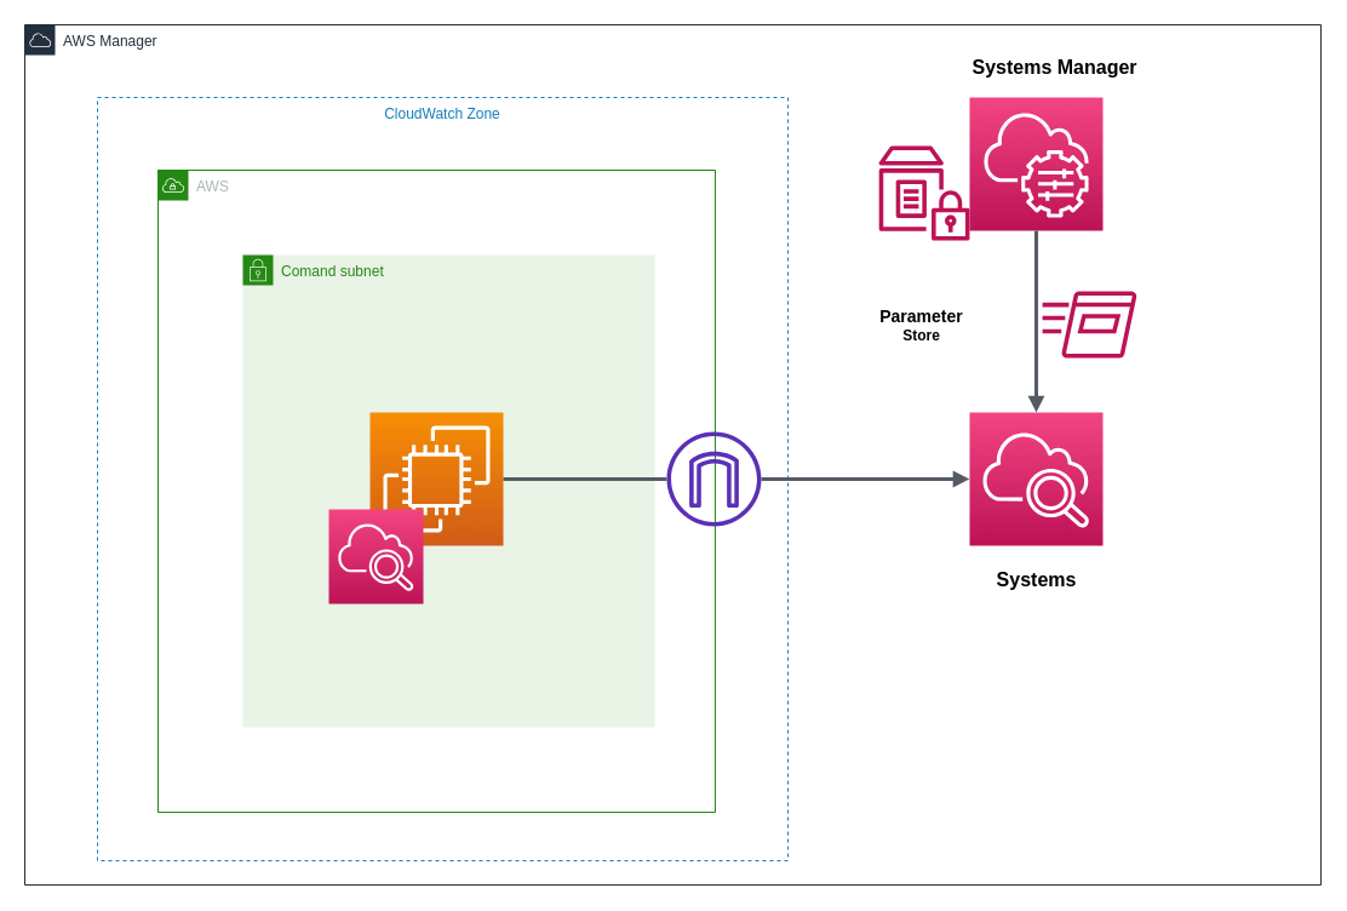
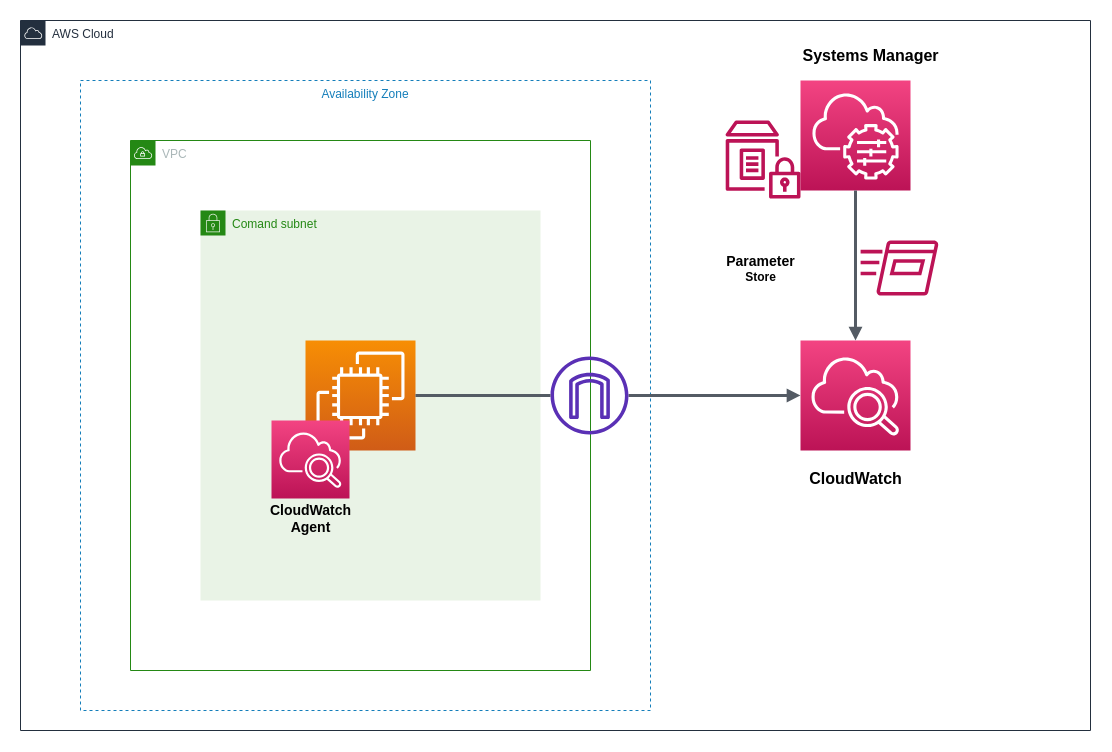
- <mxCell id="2" value="AWS Manager" style="points=[[0,0],[0.25,0],[0.5,0],[0.75,0],[1,0],[1,0.25],[1,0.5],[1,0.75],[1,1],[0.75,1],[0.5,1],[0.25,1],[0,1],[0,0.75],[0,0.5],[0,0.25]];outlineConnect=0;gradientColor=none;html=1;whiteSpace=wrap;fontSize=12;fontStyle=0;shape=mxgraph.aws4.group;grIcon=mxgraph.aws4.group_aws_cloud;strokeColor=#232F3E;fillColor=none;verticalAlign=top;align=left;spacingLeft=30;fontColor=#232F3E;dashed=0;" vertex="1" parent="1"><mxGeometry x="20" y="20" width="1070" height="710" as="geometry" /></mxCell>
+ <mxCell id="2" value="AWS Cloud" style="points=[[0,0],[0.25,0],[0.5,0],[0.75,0],[1,0],[1,0.25],[1,0.5],[1,0.75],[1,1],[0.75,1],[0.5,1],[0.25,1],[0,1],[0,0.75],[0,0.5],[0,0.25]];outlineConnect=0;gradientColor=none;html=1;whiteSpace=wrap;fontSize=12;fontStyle=0;shape=mxgraph.aws4.group;grIcon=mxgraph.aws4.group_aws_cloud;strokeColor=#232F3E;fillColor=none;verticalAlign=top;align=left;spacingLeft=30;fontColor=#232F3E;dashed=0;" vertex="1" parent="1"><mxGeometry x="20" y="20" width="1070" height="710" as="geometry" /></mxCell>
- <mxCell id="3" value="CloudWatch Zone" style="fillColor=none;strokeColor=#147EBA;dashed=1;verticalAlign=top;fontStyle=0;fontColor=#147EBA;" vertex="1" parent="1"><mxGeometry x="80" y="80" width="570" height="630" as="geometry" /></mxCell>
+ <mxCell id="3" value="Availability Zone" style="fillColor=none;strokeColor=#147EBA;dashed=1;verticalAlign=top;fontStyle=0;fontColor=#147EBA;" vertex="1" parent="1"><mxGeometry x="80" y="80" width="570" height="630" as="geometry" /></mxCell>
- <mxCell id="4" value="AWS" style="points=[[0,0],[0.25,0],[0.5,0],[0.75,0],[1,0],[1,0.25],[1,0.5],[1,0.75],[1,1],[0.75,1],[0.5,1],[0.25,1],[0,1],[0,0.75],[0,0.5],[0,0.25]];outlineConnect=0;gradientColor=none;html=1;whiteSpace=wrap;fontSize=12;fontStyle=0;shape=mxgraph.aws4.group;grIcon=mxgraph.aws4.group_vpc;strokeColor=#248814;fillColor=none;verticalAlign=top;align=left;spacingLeft=30;fontColor=#AAB7B8;dashed=0;" vertex="1" parent="1"><mxGeometry x="130" y="140" width="460" height="530" as="geometry" /></mxCell>
+ <mxCell id="4" value="VPC" style="points=[[0,0],[0.25,0],[0.5,0],[0.75,0],[1,0],[1,0.25],[1,0.5],[1,0.75],[1,1],[0.75,1],[0.5,1],[0.25,1],[0,1],[0,0.75],[0,0.5],[0,0.25]];outlineConnect=0;gradientColor=none;html=1;whiteSpace=wrap;fontSize=12;fontStyle=0;shape=mxgraph.aws4.group;grIcon=mxgraph.aws4.group_vpc;strokeColor=#248814;fillColor=none;verticalAlign=top;align=left;spacingLeft=30;fontColor=#AAB7B8;dashed=0;" vertex="1" parent="1"><mxGeometry x="130" y="140" width="460" height="530" as="geometry" /></mxCell>
- <mxCell id="11" value="&lt;b&gt;&lt;font style=&quot;font-size: 16px&quot;&gt;Systems&lt;/font&gt;&lt;br&gt;&lt;/b&gt;" style="text;html=1;align=center;verticalAlign=middle;resizable=0;points=[];autosize=1;strokeColor=none;" vertex="1" parent="1"><mxGeometry x="800" y="468" width="110" height="20" as="geometry" /></mxCell>
+ <mxCell id="11" value="&lt;b&gt;&lt;font style=&quot;font-size: 16px&quot;&gt;CloudWatch&lt;/font&gt;&lt;br&gt;&lt;/b&gt;" style="text;html=1;align=center;verticalAlign=middle;resizable=0;points=[];autosize=1;strokeColor=none;" vertex="1" parent="1"><mxGeometry x="800" y="468" width="110" height="20" as="geometry" /></mxCell>
+ <mxCell id="8" value="&lt;b style=&quot;font-size: 14px&quot;&gt;CloudWatch&lt;br&gt;Agent&lt;/b&gt;" style="text;html=1;align=center;verticalAlign=middle;resizable=0;points=[];autosize=1;strokeColor=none;" vertex="1" parent="1"><mxGeometry x="260" y="498" width="100" height="40" as="geometry" /></mxCell>
